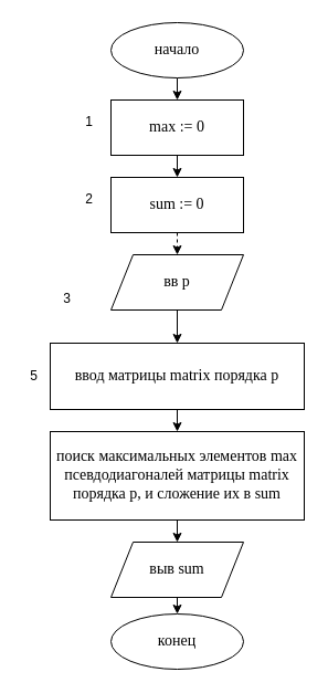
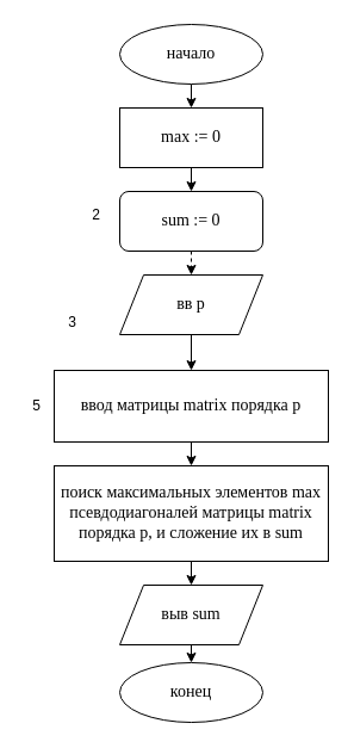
- <mxCell id="16" value="1" style="text;html=1;align=center;verticalAlign=middle;resizable=0;points=[];autosize=1;" parent="1" vertex="1"><mxGeometry x="70" y="100" width="20" height="20" as="geometry" /></mxCell>
- <mxCell id="9" value="sum := 0" style="rounded=0;whiteSpace=wrap;html=1;fontFamily=Lucida Console;fontSize=14;" parent="1" vertex="1"><mxGeometry x="100" y="160" width="120" height="50" as="geometry" /></mxCell>
+ <mxCell id="9" value="sum := 0" style="whiteSpace=wrap;html=1;fontFamily=Lucida Console;fontSize=14;rounded=1;" parent="1" vertex="1"><mxGeometry x="100" y="160" width="120" height="50" as="geometry" /></mxCell>
